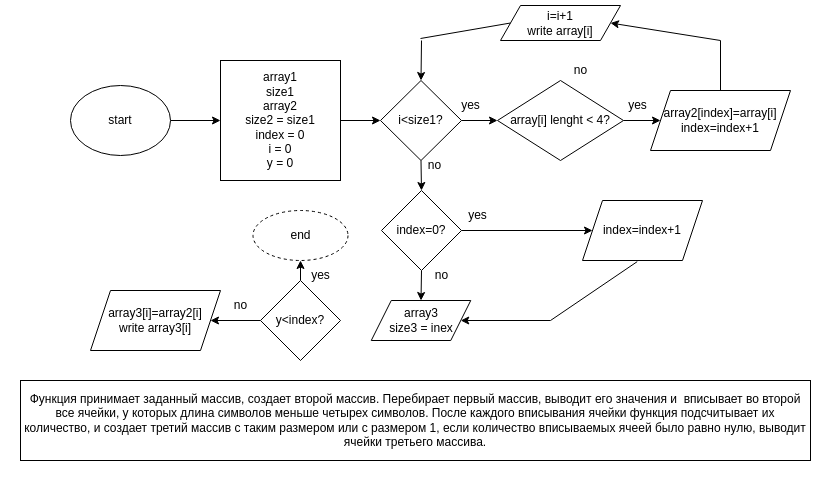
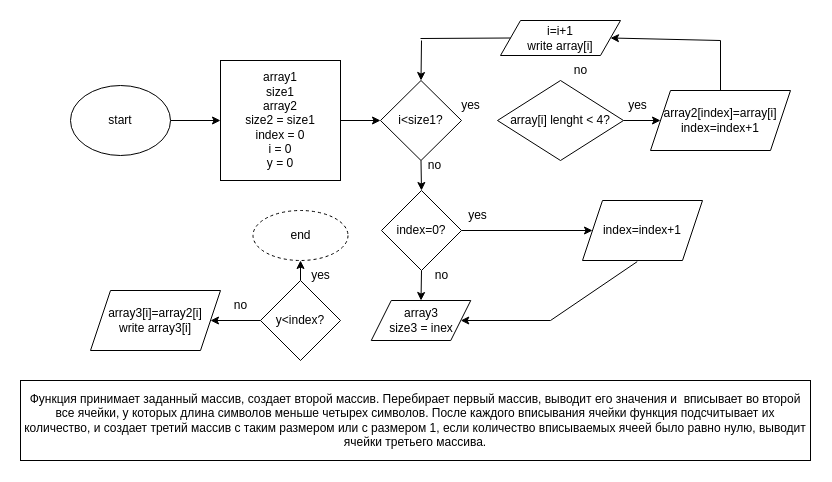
- <mxCell id="14" value="i=i+1&lt;br&gt;write array[i]" style="shape=parallelogram;perimeter=parallelogramPerimeter;whiteSpace=wrap;html=1;fixedSize=1;" vertex="1" parent="1"><mxGeometry x="500" y="5" width="120" height="35" as="geometry" /></mxCell>
+ <mxCell id="14" value="i=i+1&lt;br&gt;write array[i]" style="shape=parallelogram;perimeter=parallelogramPerimeter;whiteSpace=wrap;html=1;fixedSize=1;" vertex="1" parent="1"><mxGeometry x="500" y="20" width="120" height="35" as="geometry" /></mxCell>
- <mxCell id="6" style="edgeStyle=orthogonalEdgeStyle;rounded=0;orthogonalLoop=1;jettySize=auto;html=1;exitX=1;exitY=0.5;exitDx=0;exitDy=0;entryX=0;entryY=0.5;entryDx=0;entryDy=0;" edge="1" parent="1" source="8" target="11"><mxGeometry relative="1" as="geometry" /></mxCell>
